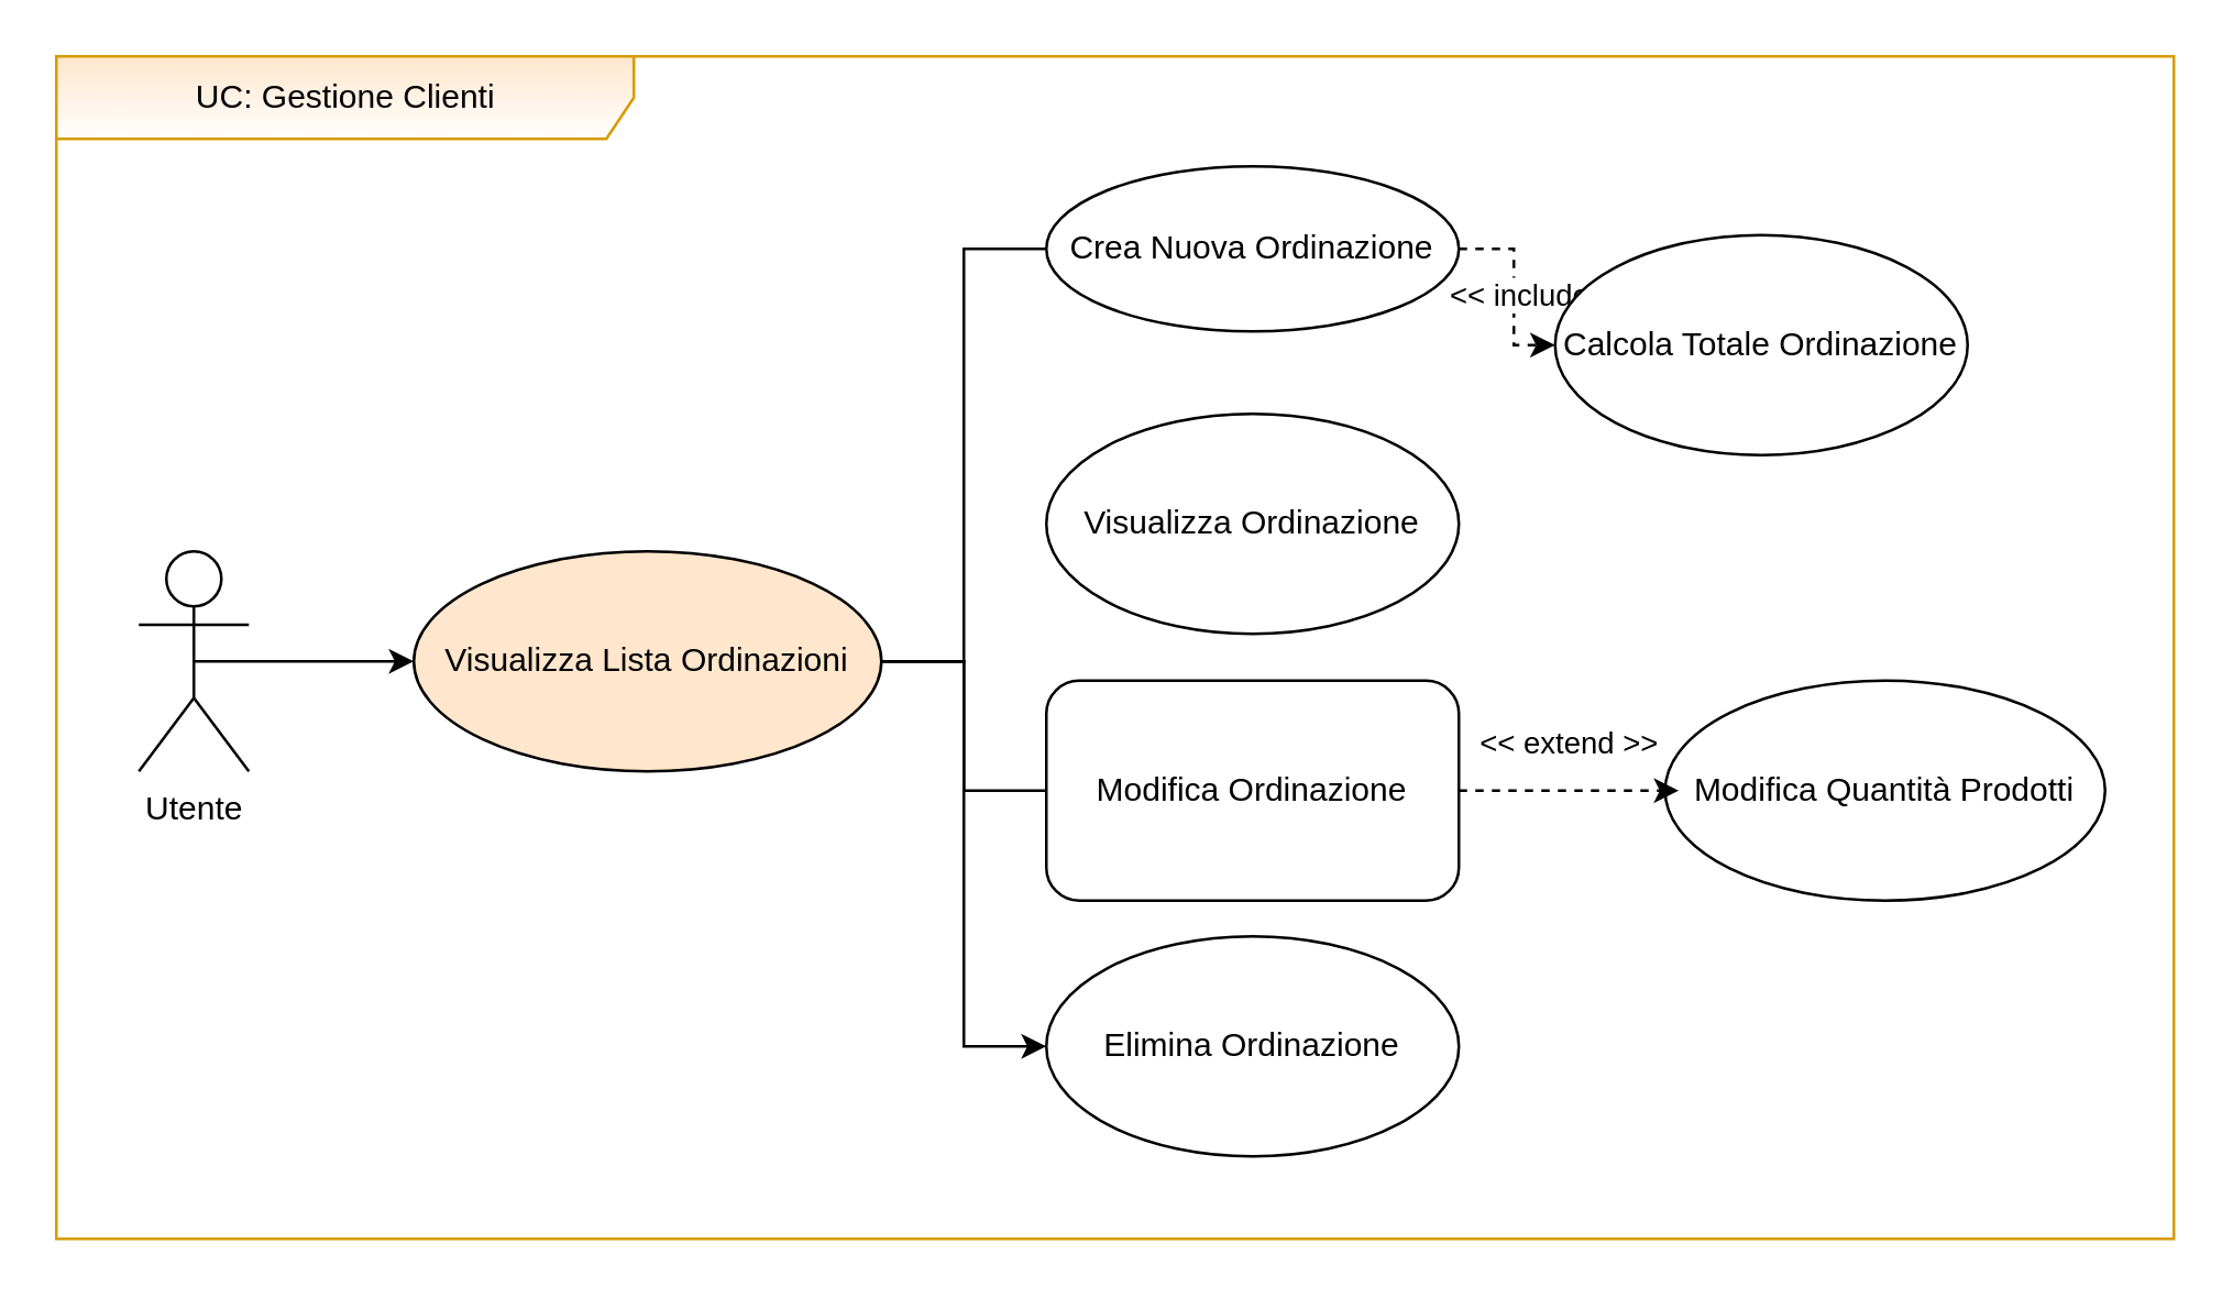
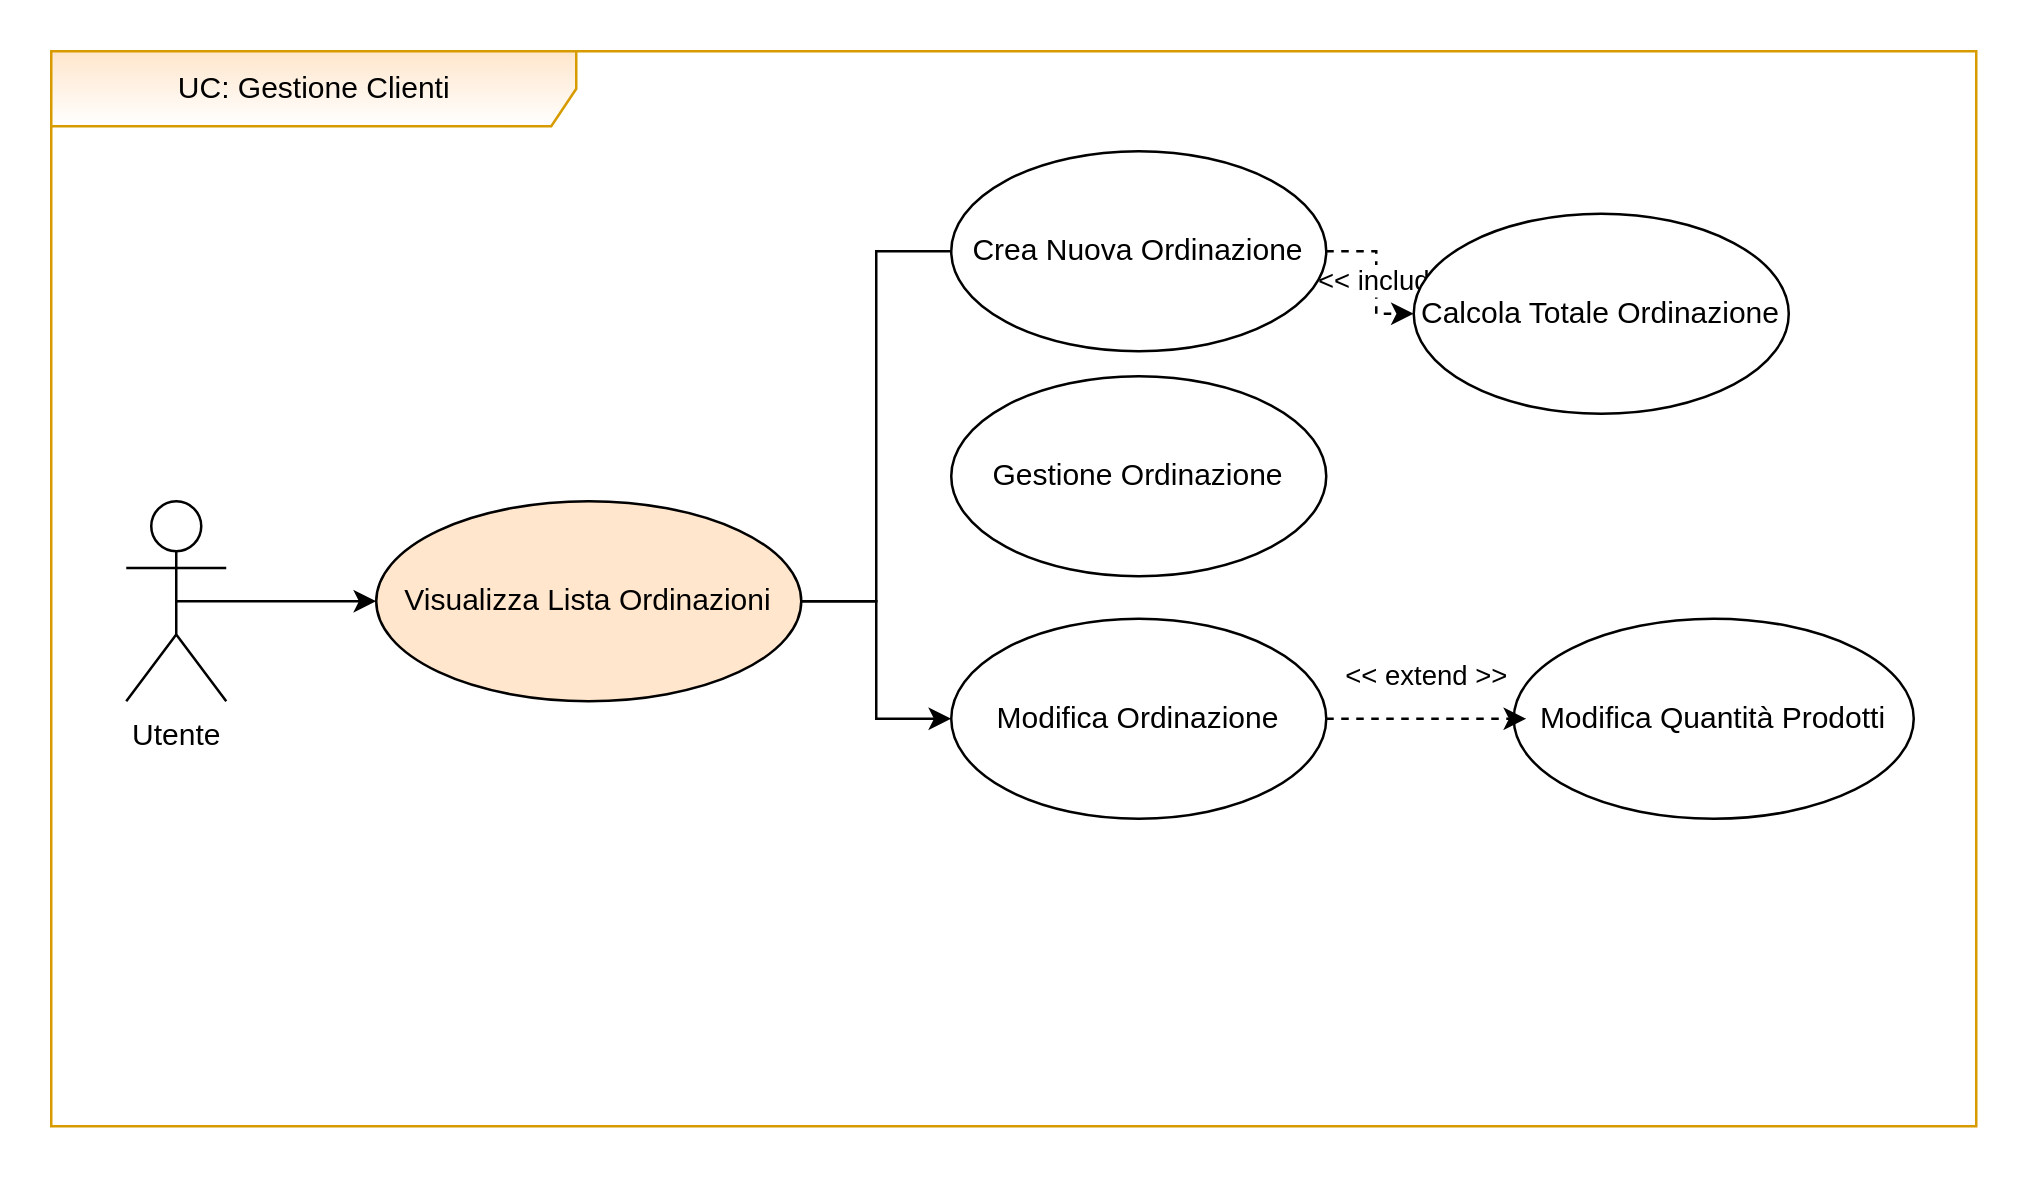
- <mxCell id="14" value="Crea Nuova Ordinazione" style="ellipse;whiteSpace=wrap;html=1;" vertex="1" parent="1"><mxGeometry x="380" y="60" width="150" height="60" as="geometry" /></mxCell>
+ <mxCell id="14" value="Crea Nuova Ordinazione" style="ellipse;whiteSpace=wrap;html=1;" vertex="1" parent="1"><mxGeometry x="380" y="60" width="150" height="80" as="geometry" /></mxCell>
- <mxCell id="11" value="Visualizza Ordinazione" style="ellipse;whiteSpace=wrap;html=1;" vertex="1" parent="1"><mxGeometry x="380" y="150" width="150" height="80" as="geometry" /></mxCell>
+ <mxCell id="11" value="Gestione Ordinazione" style="ellipse;whiteSpace=wrap;html=1;" vertex="1" parent="1"><mxGeometry x="380" y="150" width="150" height="80" as="geometry" /></mxCell>
- <mxCell id="8" style="edgeStyle=orthogonalEdgeStyle;rounded=0;orthogonalLoop=1;jettySize=auto;html=1;exitX=1;exitY=0.5;exitDx=0;exitDy=0;entryX=0;entryY=0.5;entryDx=0;entryDy=0;endArrow=none;" edge="1" parent="1" source="10" target="16"><mxGeometry relative="1" as="geometry" /></mxCell>
+ <mxCell id="8" style="edgeStyle=orthogonalEdgeStyle;rounded=0;orthogonalLoop=1;jettySize=auto;html=1;exitX=1;exitY=0.5;exitDx=0;exitDy=0;entryX=0;entryY=0.5;entryDx=0;entryDy=0;" edge="1" parent="1" source="10" target="16"><mxGeometry relative="1" as="geometry" /></mxCell>
- <mxCell id="16" value="Modifica Ordinazione" style="whiteSpace=wrap;html=1;rounded=1;" vertex="1" parent="1"><mxGeometry x="380" y="247" width="150" height="80" as="geometry" /></mxCell>
+ <mxCell id="16" value="Modifica Ordinazione" style="ellipse;whiteSpace=wrap;html=1;" vertex="1" parent="1"><mxGeometry x="380" y="247" width="150" height="80" as="geometry" /></mxCell>
- <mxCell id="9" style="edgeStyle=orthogonalEdgeStyle;rounded=0;orthogonalLoop=1;jettySize=auto;html=1;exitX=1;exitY=0.5;exitDx=0;exitDy=0;entryX=0;entryY=0.5;entryDx=0;entryDy=0;" edge="1" parent="1" source="10" target="12"><mxGeometry relative="1" as="geometry" /></mxCell>
- <mxCell id="12" value="Elimina Ordinazione" style="ellipse;whiteSpace=wrap;html=1;" vertex="1" parent="1"><mxGeometry x="380" y="340" width="150" height="80" as="geometry" /></mxCell>
